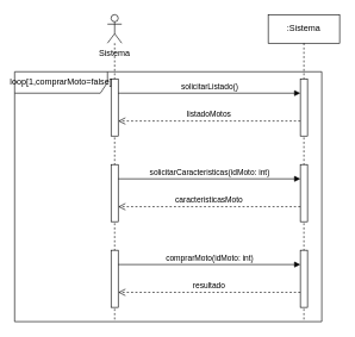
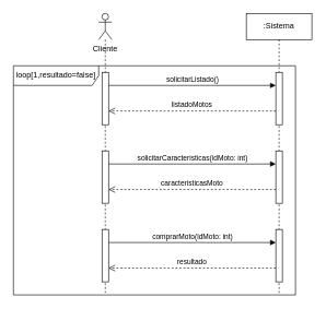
- <mxCell id="10" value="Sistema" style="text;html=1;strokeColor=none;fillColor=none;align=center;verticalAlign=middle;whiteSpace=wrap;rounded=0;" vertex="1" parent="1"><mxGeometry x="130" y="60" width="60" height="30" as="geometry" /></mxCell>
+ <mxCell id="10" value="Cliente" style="text;html=1;strokeColor=none;fillColor=none;align=center;verticalAlign=middle;whiteSpace=wrap;rounded=0;" vertex="1" parent="1"><mxGeometry x="130" y="60" width="60" height="30" as="geometry" /></mxCell>
- <mxCell id="17" value="loop[1,comprarMoto=false]" style="shape=umlFrame;whiteSpace=wrap;html=1;pointerEvents=0;width=130;height=30;" vertex="1" parent="1"><mxGeometry x="20" y="100" width="430" height="350" as="geometry" /></mxCell>
+ <mxCell id="17" value="loop[1,resultado=false]" style="shape=umlFrame;whiteSpace=wrap;html=1;pointerEvents=0;width=130;height=30;" vertex="1" parent="1"><mxGeometry x="20" y="100" width="430" height="350" as="geometry" /></mxCell>
